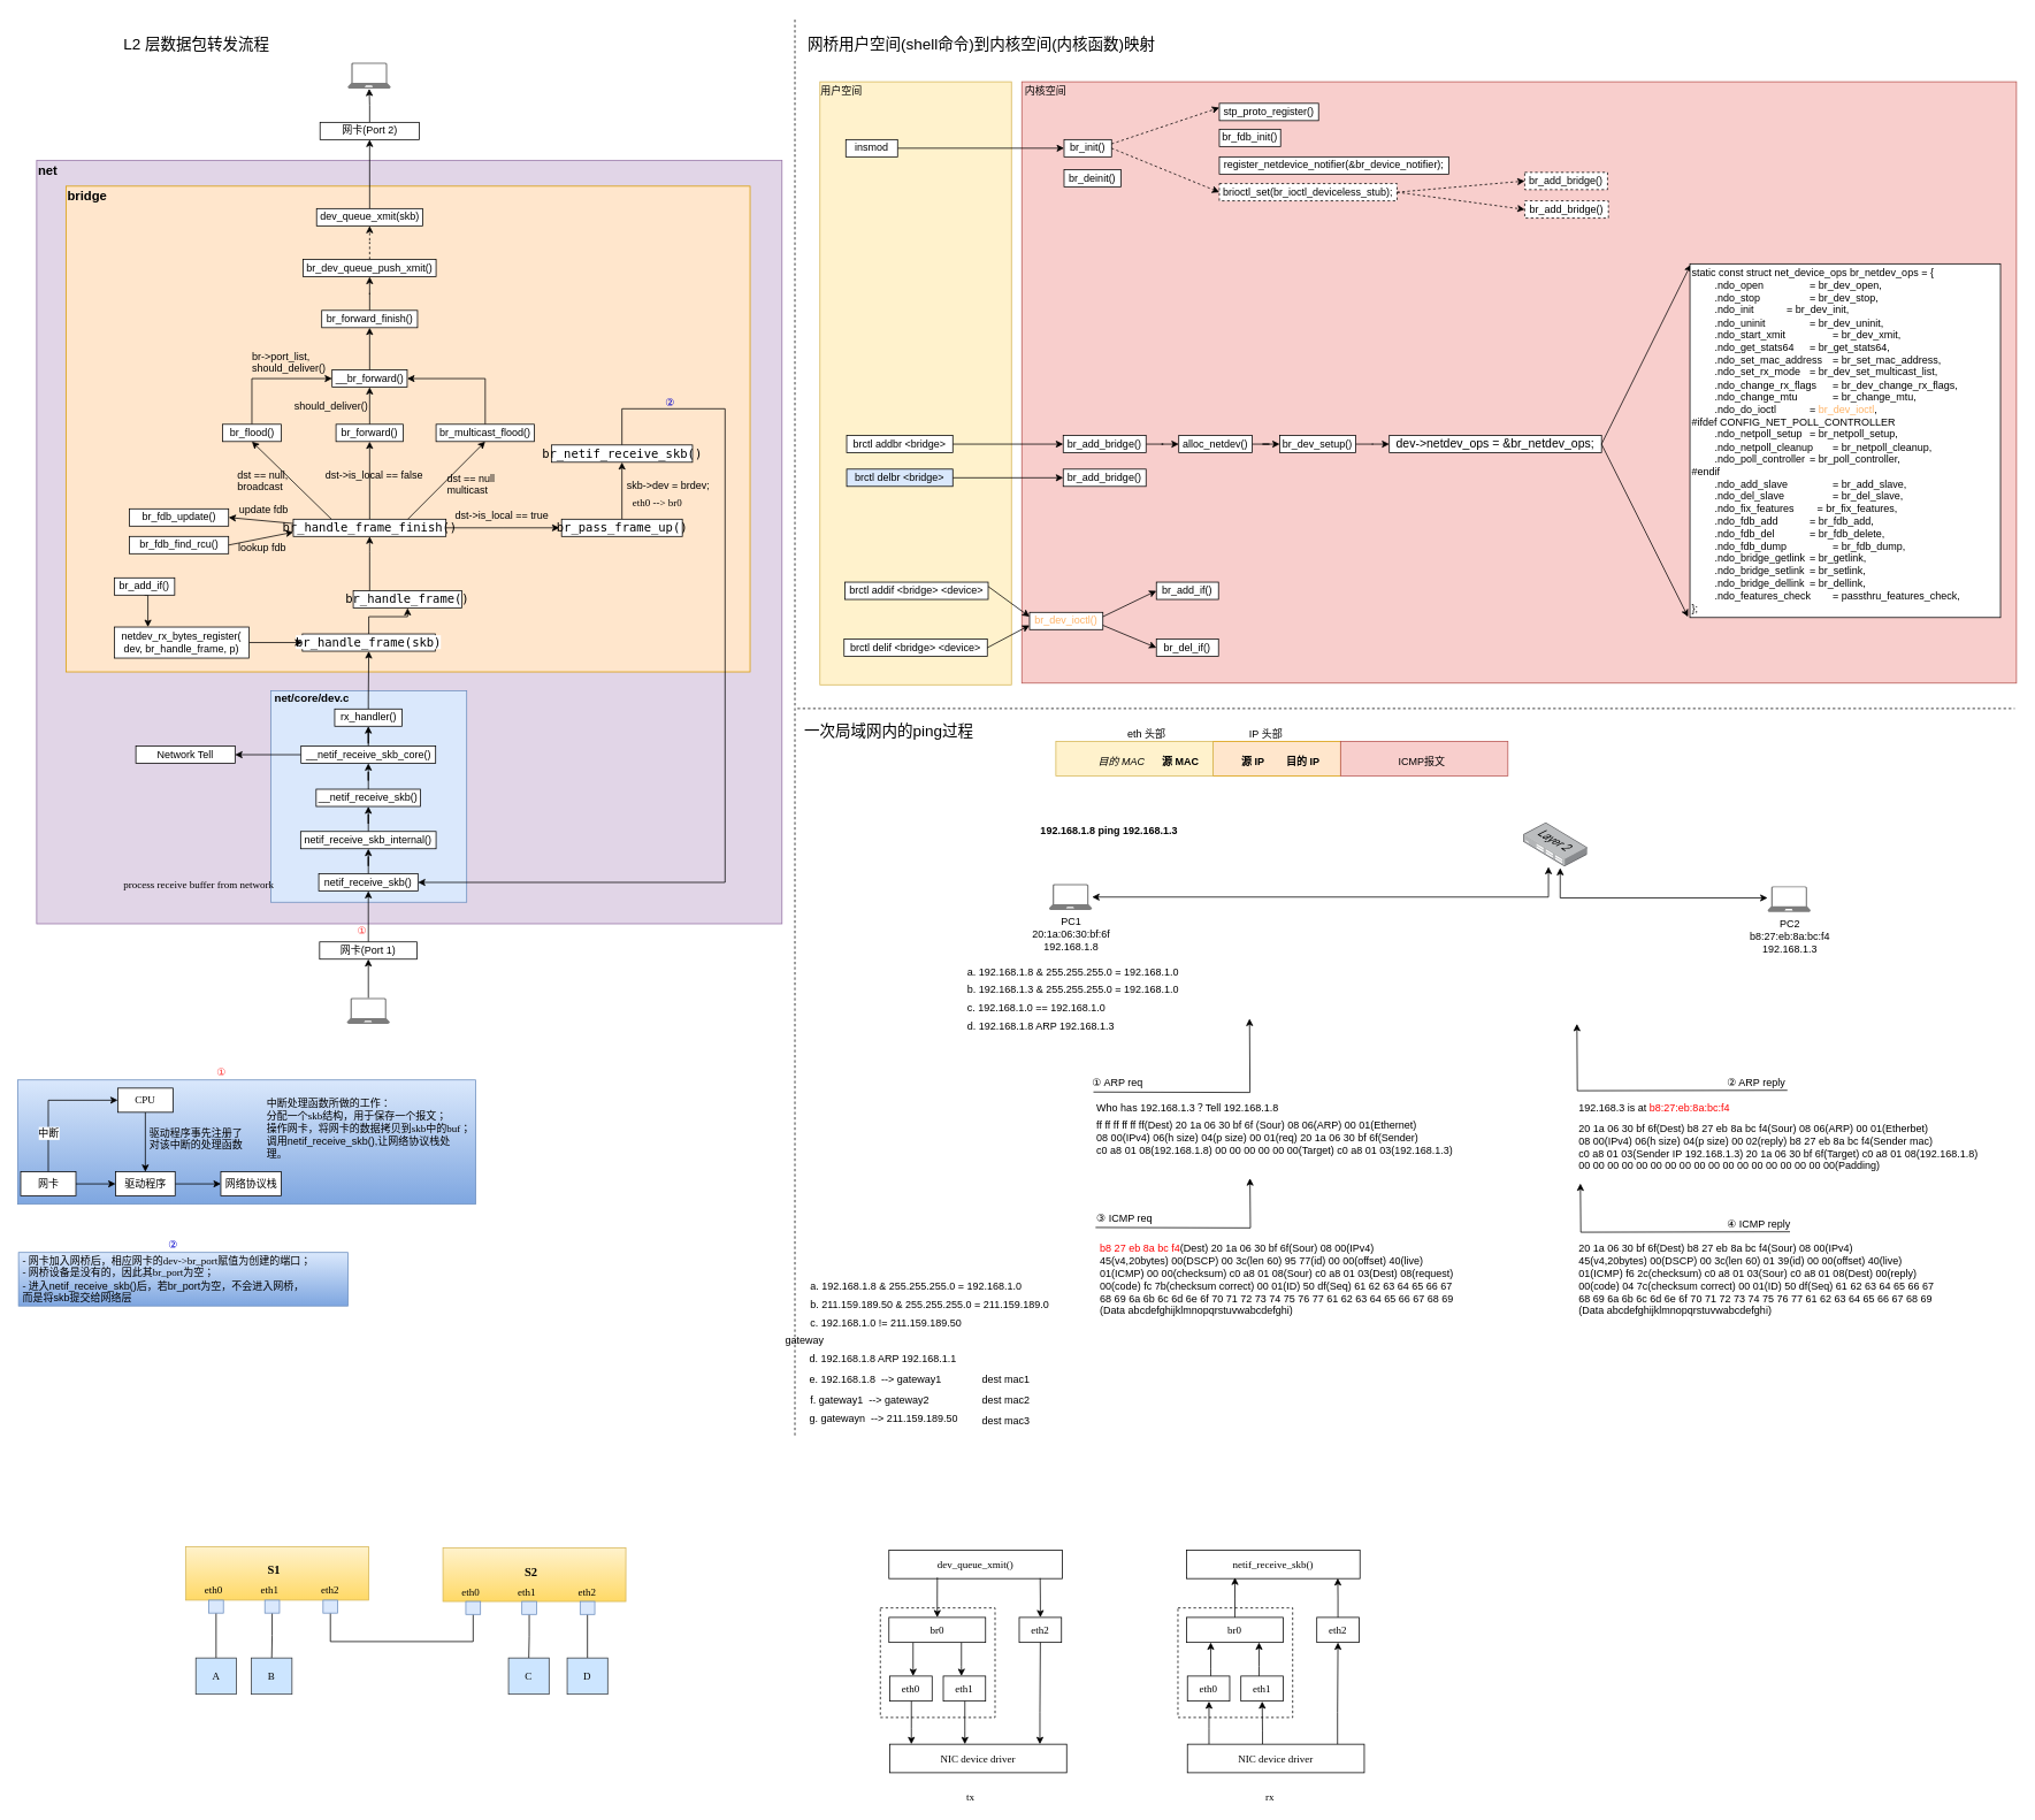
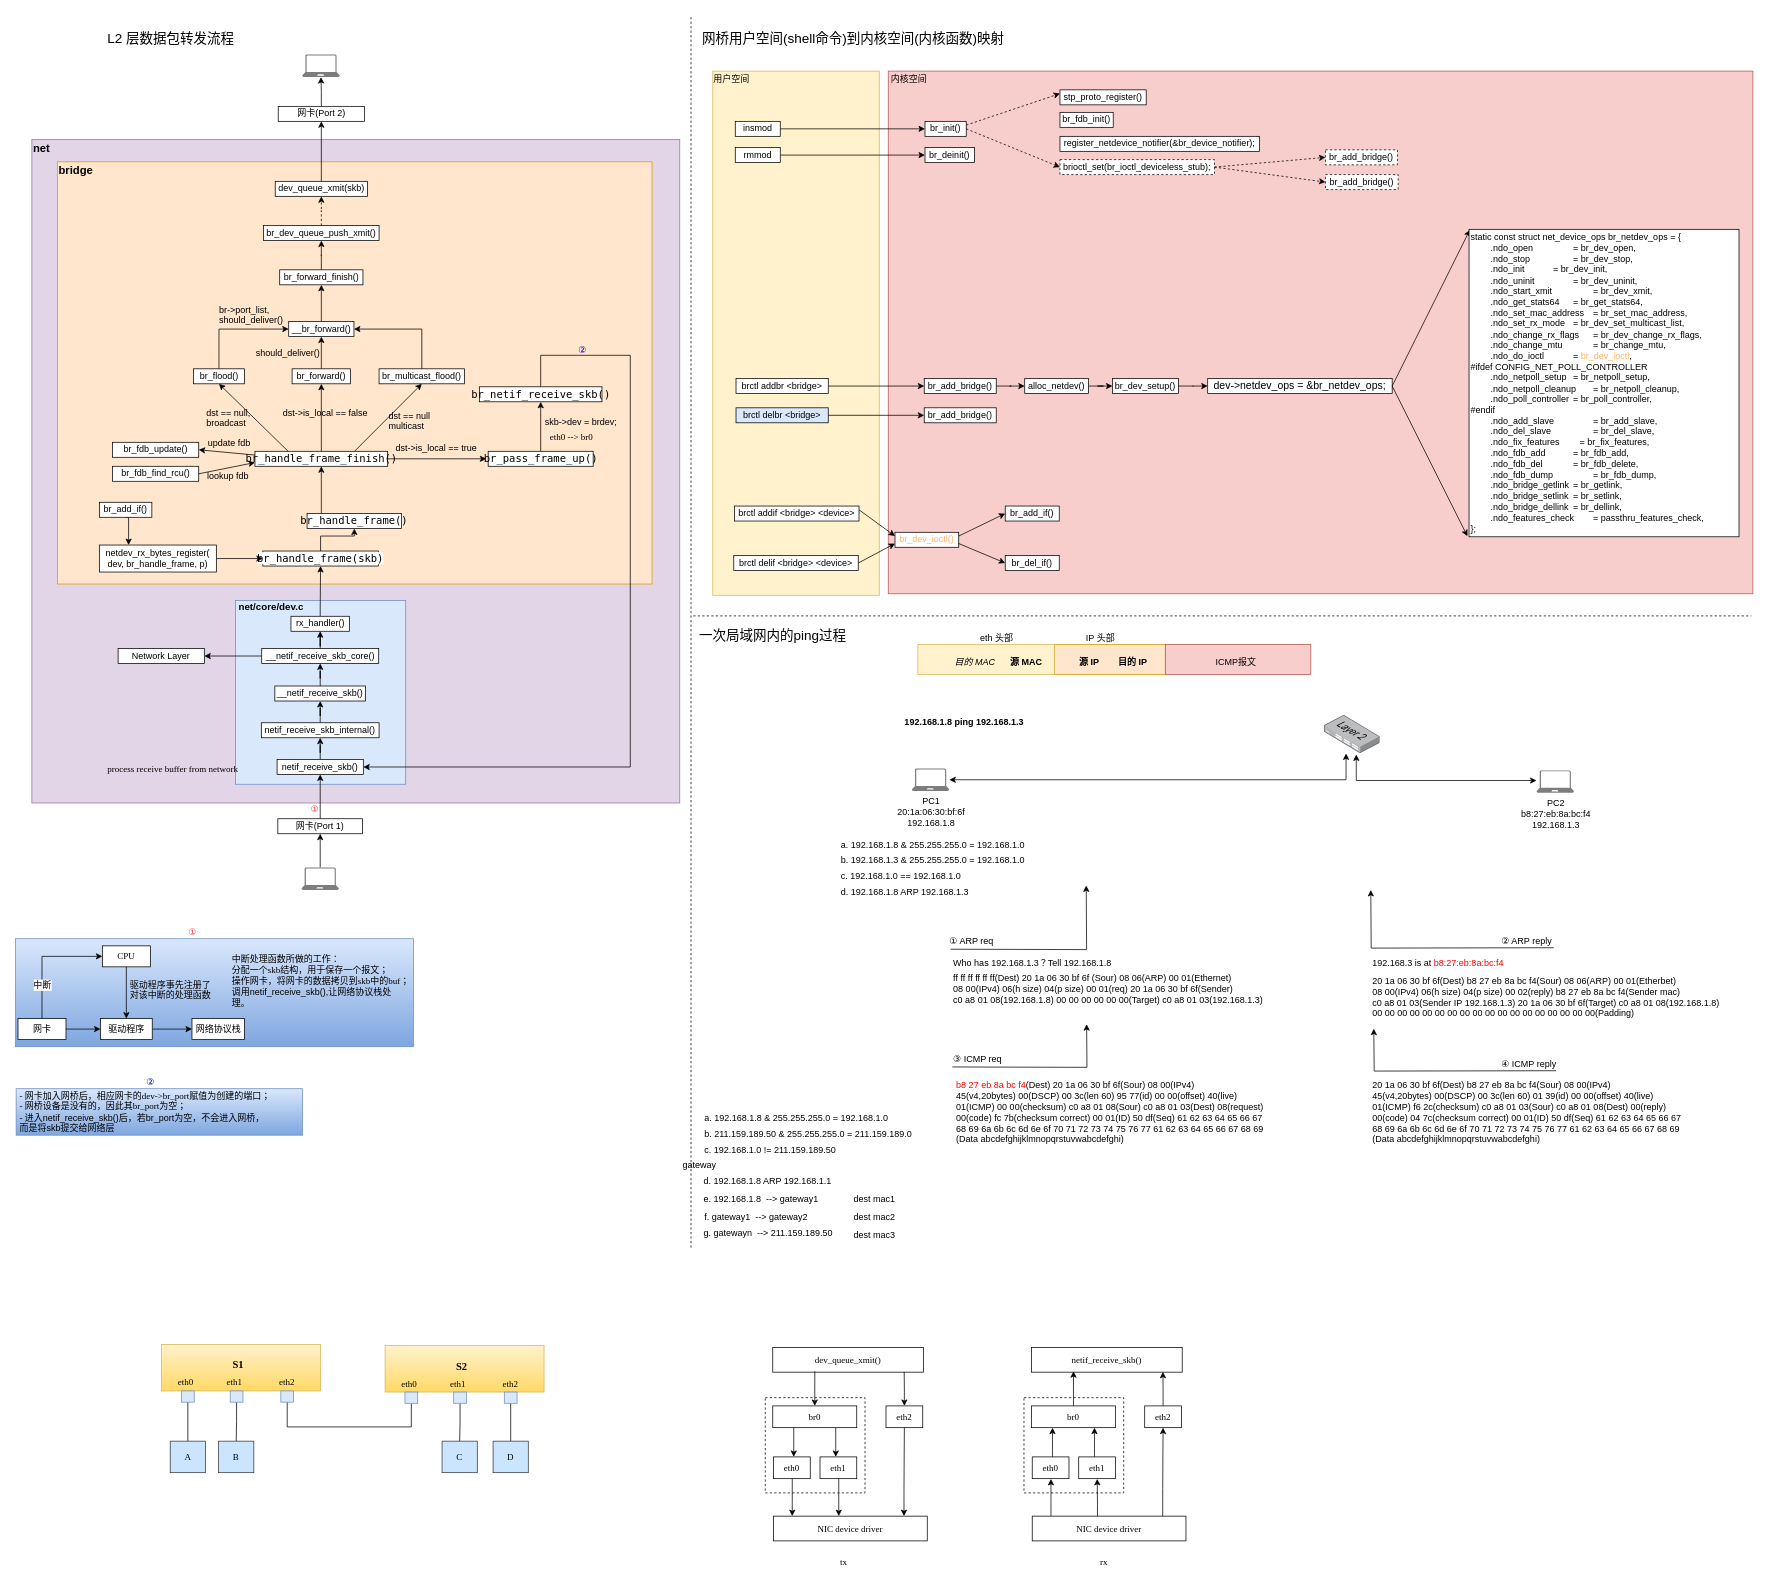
+ <mxCell id="71" value="&lt;font color=&quot;#000000&quot;&gt;rmmod&lt;/font&gt;" style="rounded=0;whiteSpace=wrap;html=1;fontColor=#FFFFFF;" parent="1" vertex="1"><mxGeometry x="980" y="196" width="60" height="20" as="geometry" /></mxCell>
+ <mxCell id="70" style="edgeStyle=orthogonalEdgeStyle;rounded=0;orthogonalLoop=1;jettySize=auto;html=1;entryX=0;entryY=0.5;entryDx=0;entryDy=0;" parent="1" source="71" target="72" edge="1"><mxGeometry relative="1" as="geometry" /></mxCell>
- <mxCell id="185" value="&lt;font color=&quot;#000000&quot;&gt;Network Tell&lt;/font&gt;" style="rounded=0;whiteSpace=wrap;html=1;fontColor=#FFFFFF;" vertex="1" parent="1"><mxGeometry x="157" y="864" width="115" height="20" as="geometry" /></mxCell>
+ <mxCell id="185" value="&lt;font color=&quot;#000000&quot;&gt;Network Layer&lt;/font&gt;" style="rounded=0;whiteSpace=wrap;html=1;fontColor=#FFFFFF;" vertex="1" parent="1"><mxGeometry x="157" y="864" width="115" height="20" as="geometry" /></mxCell>
